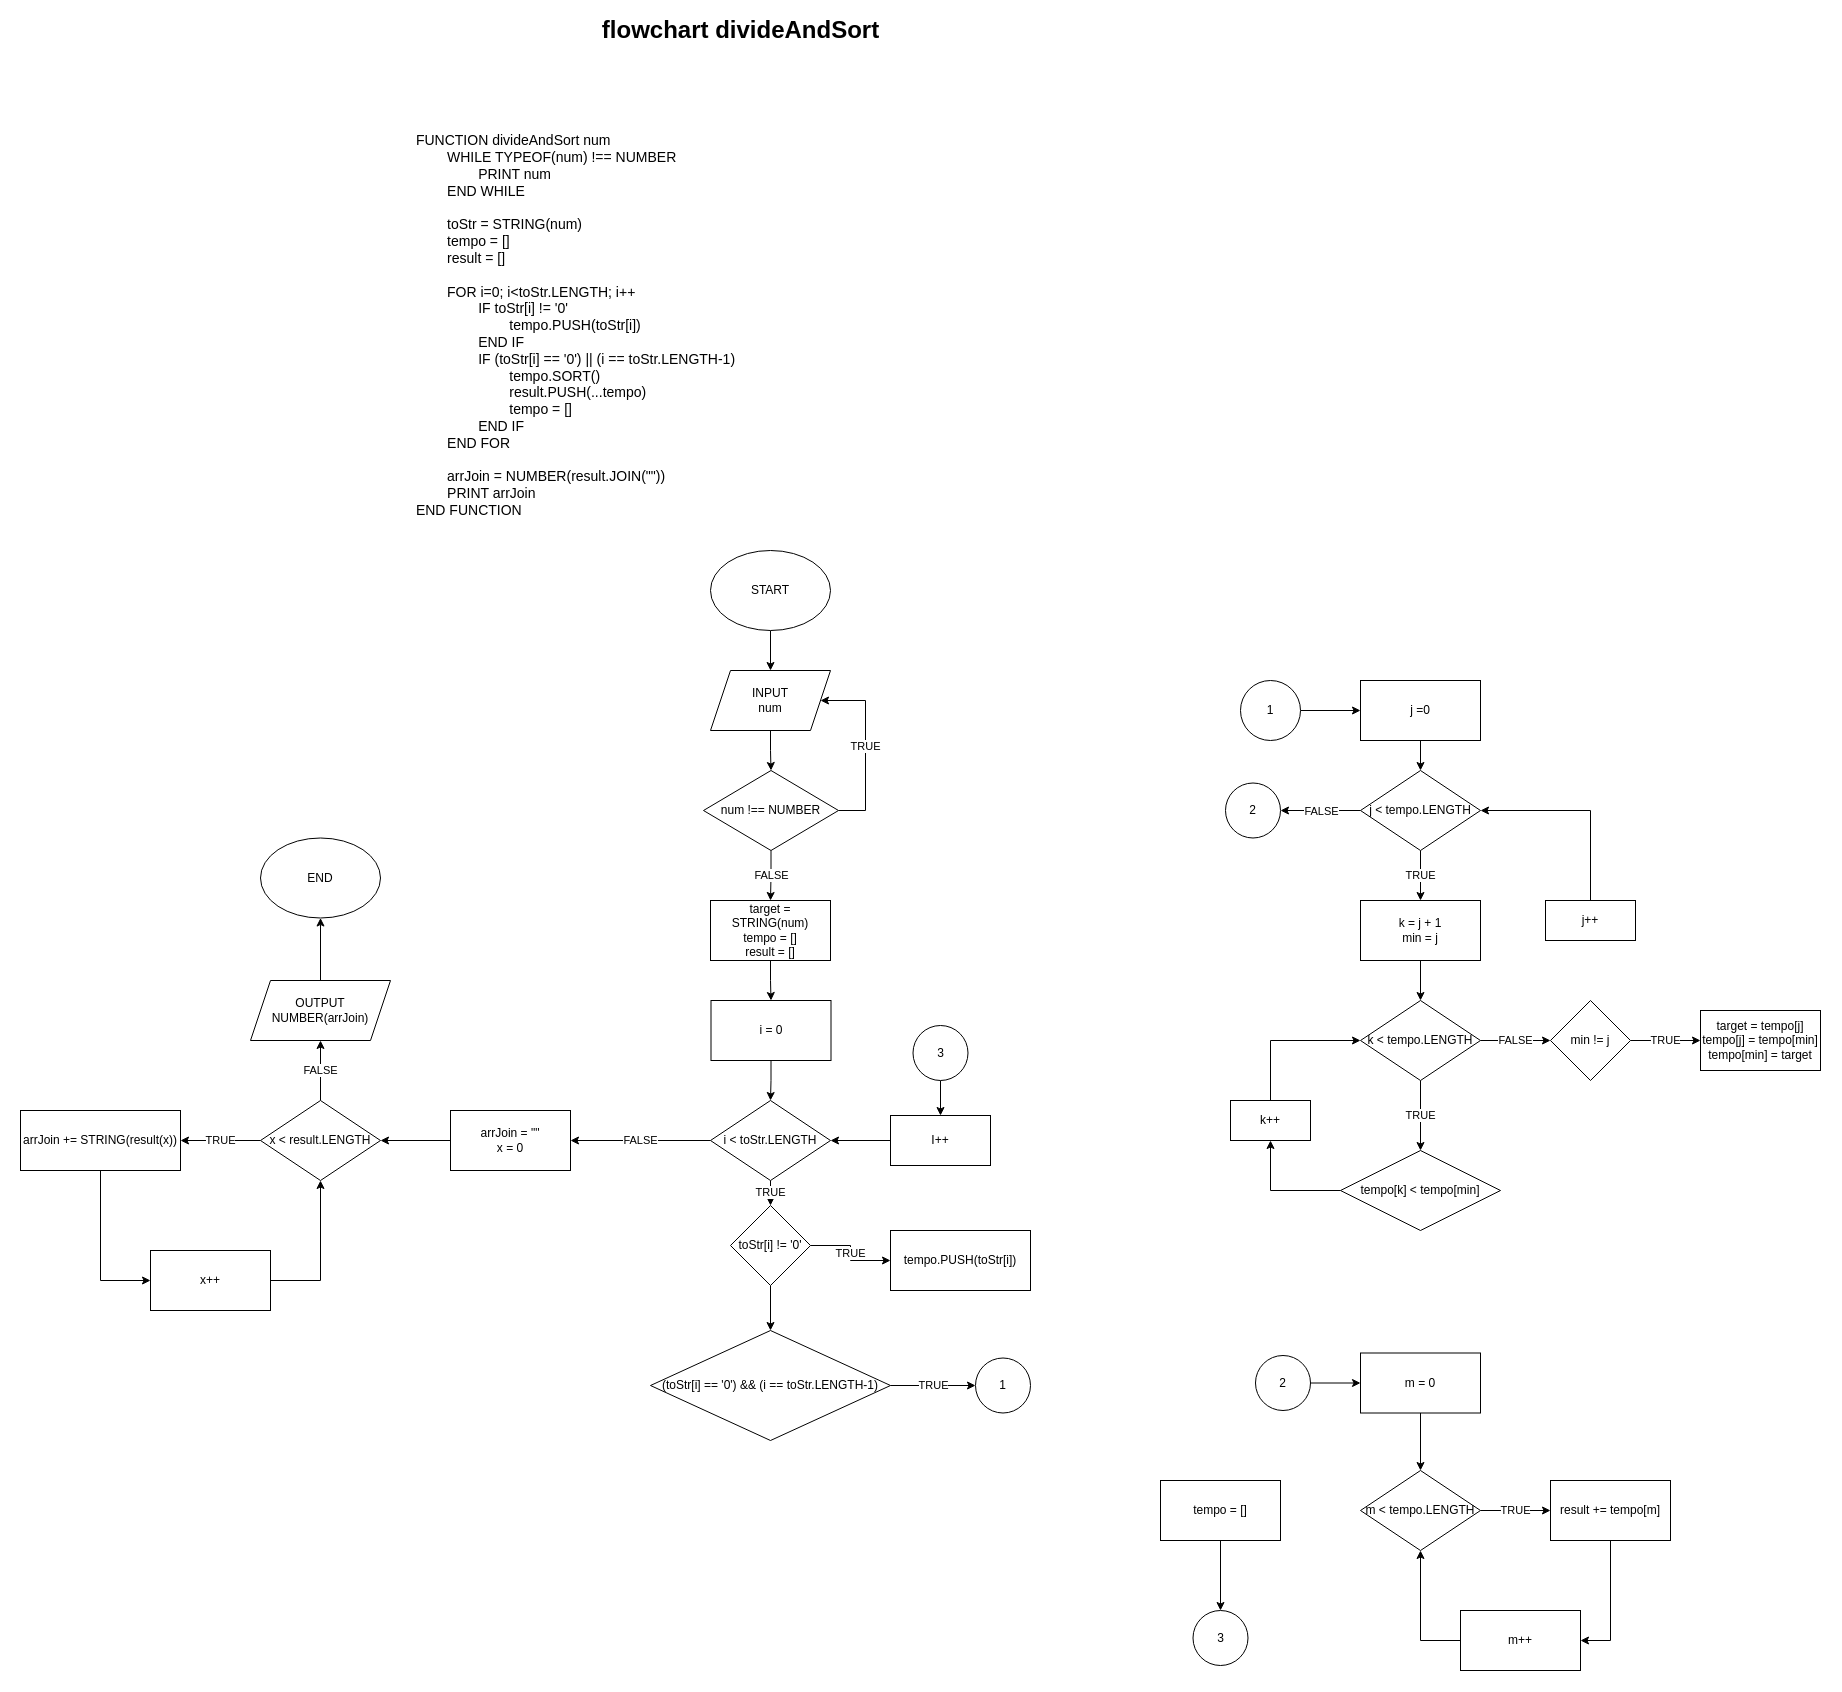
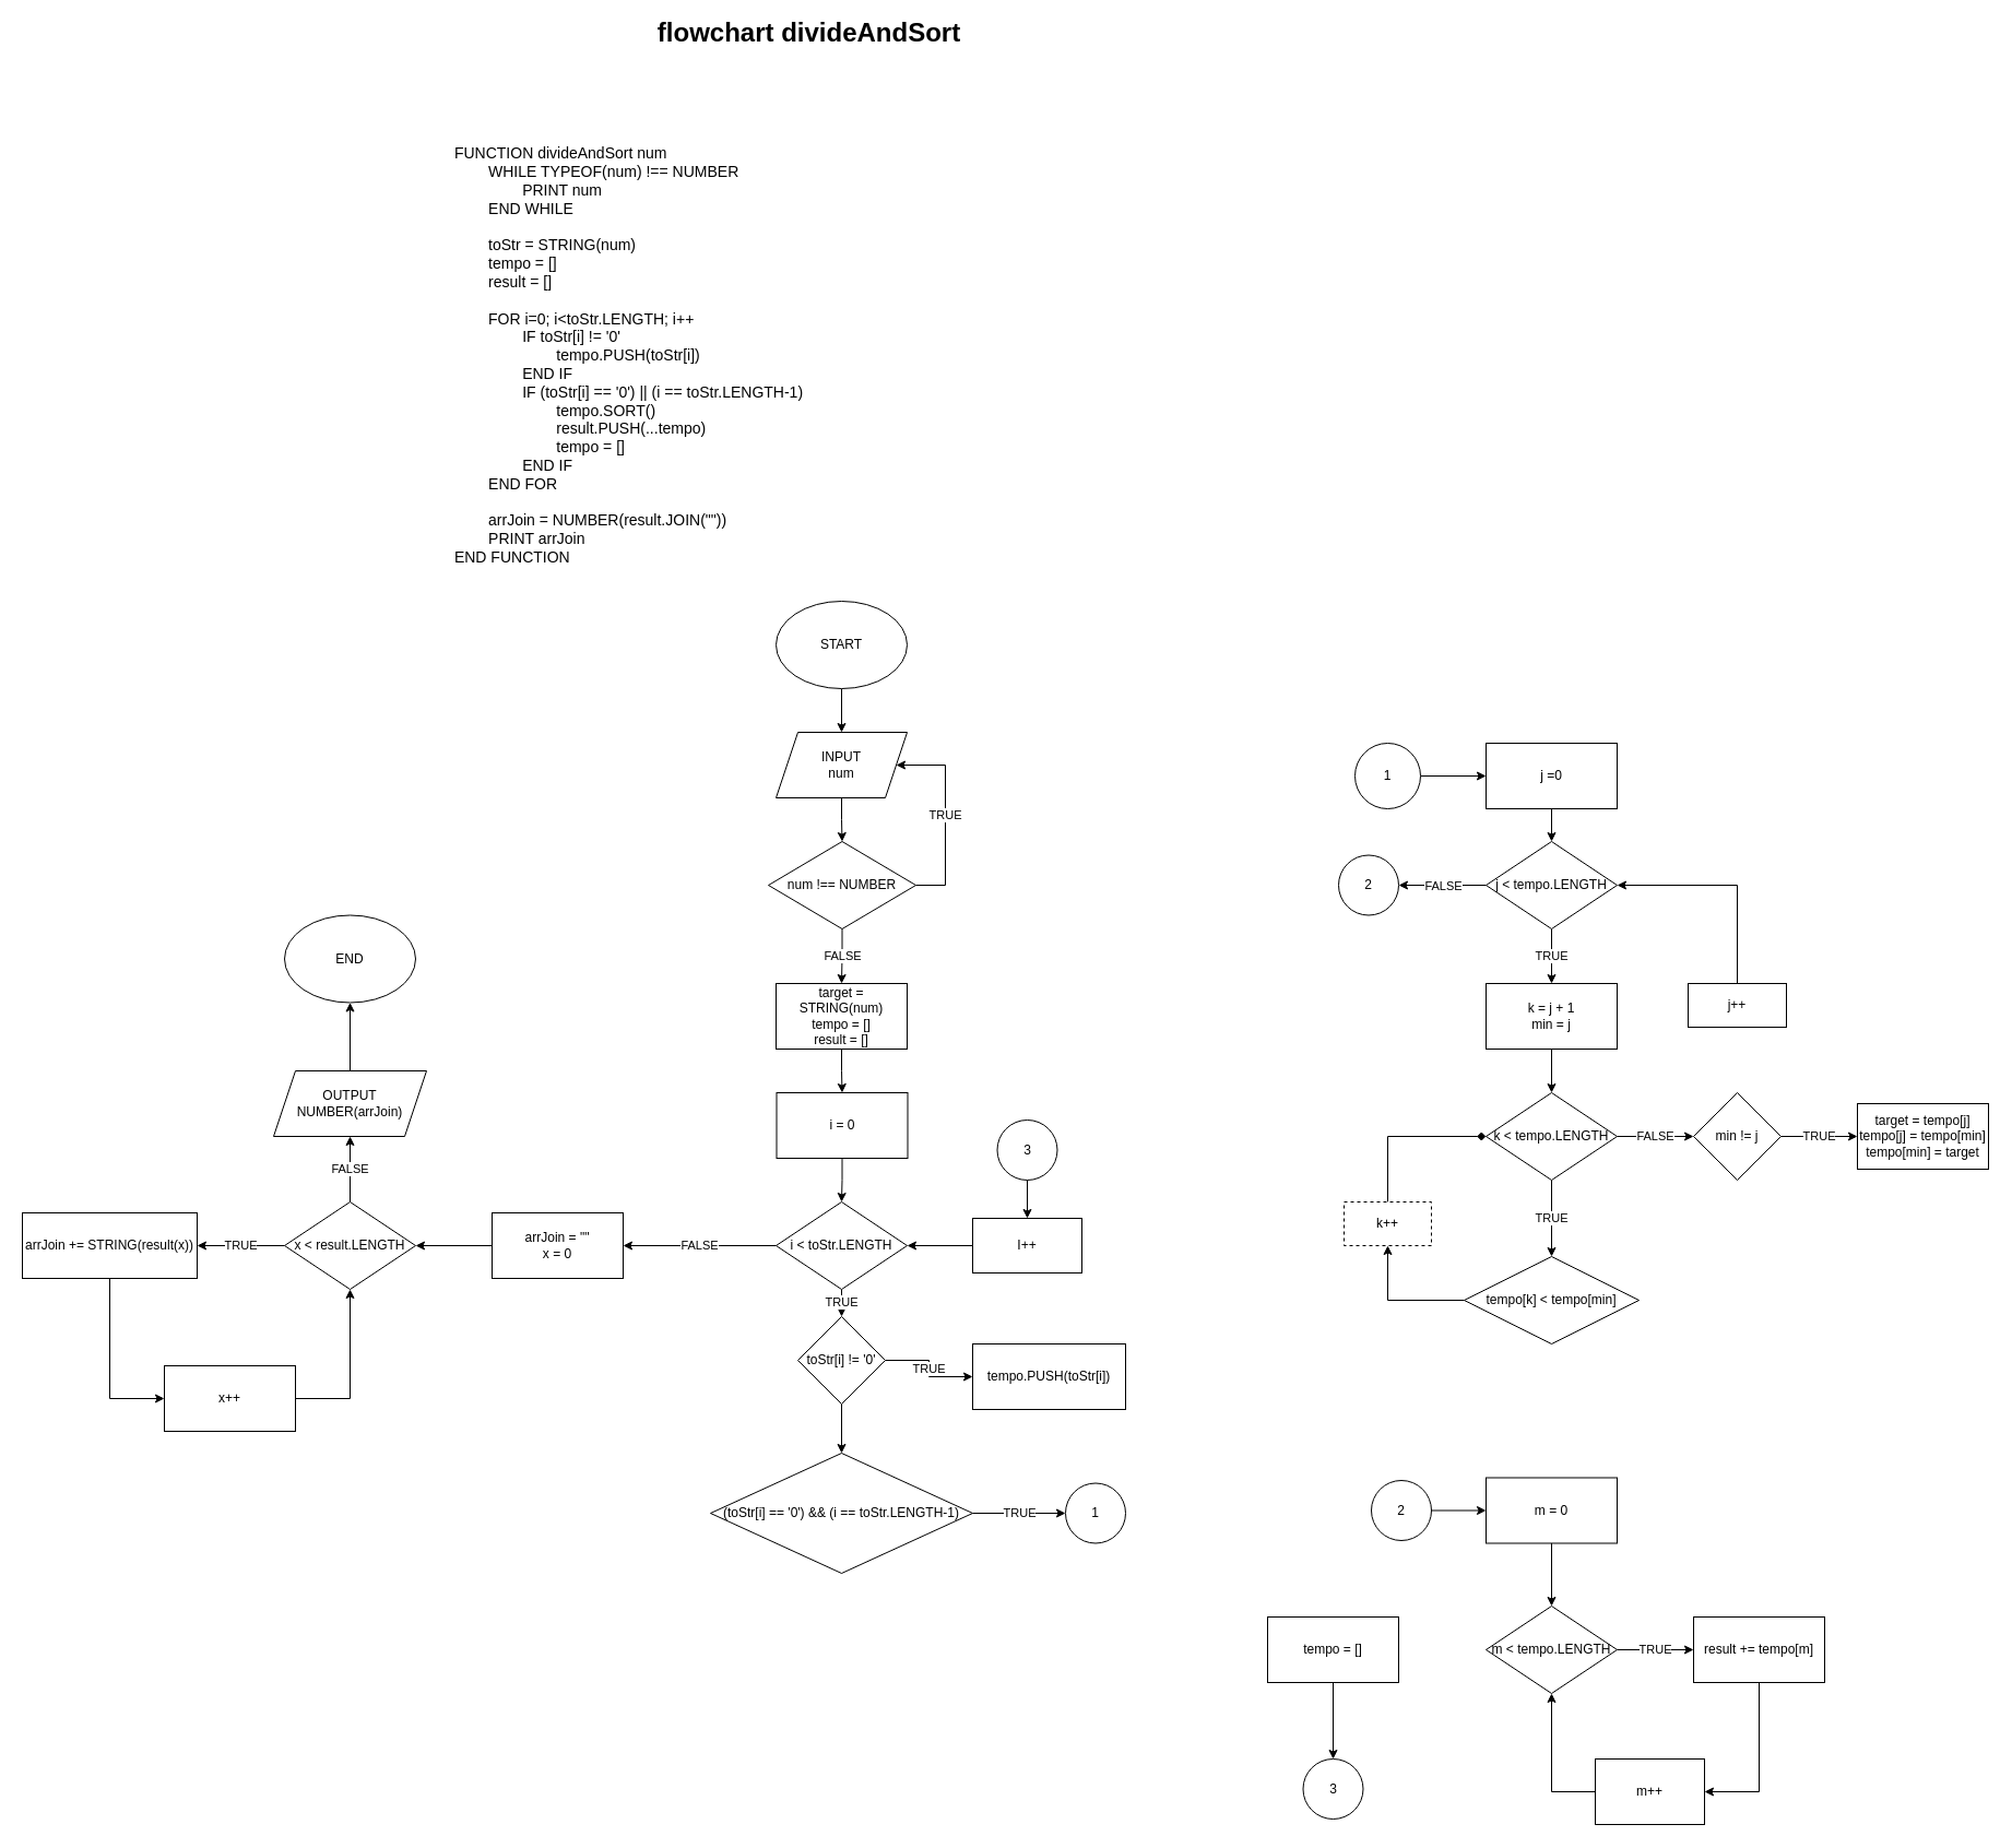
- <mxCell id="37" style="edgeStyle=orthogonalEdgeStyle;rounded=0;orthogonalLoop=1;jettySize=auto;html=1;entryX=0;entryY=0.5;entryDx=0;entryDy=0;exitX=0.5;exitY=0;exitDx=0;exitDy=0;" parent="1" source="38" target="34" edge="1"><mxGeometry relative="1" as="geometry" /></mxCell>
+ <mxCell id="37" style="edgeStyle=orthogonalEdgeStyle;rounded=0;orthogonalLoop=1;jettySize=auto;html=1;entryX=0;entryY=0.5;entryDx=0;entryDy=0;exitX=0.5;exitY=0;exitDx=0;exitDy=0;endArrow=diamond;" parent="1" source="38" target="34" edge="1"><mxGeometry relative="1" as="geometry" /></mxCell>
- <mxCell id="38" value="k++" style="rounded=0;whiteSpace=wrap;html=1;" parent="1" vertex="1"><mxGeometry x="1230" y="1100" width="80" height="40" as="geometry" /></mxCell>
+ <mxCell id="38" value="k++" style="rounded=0;whiteSpace=wrap;html=1;dashed=1;" parent="1" vertex="1"><mxGeometry x="1230" y="1100" width="80" height="40" as="geometry" /></mxCell>
- <mxCell id="61" value="m++" style="rounded=0;whiteSpace=wrap;html=1;" parent="1" vertex="1"><mxGeometry x="1460" y="1610" width="120" height="60" as="geometry" /></mxCell>
+ <mxCell id="61" value="m++" style="rounded=0;whiteSpace=wrap;html=1;" parent="1" vertex="1"><mxGeometry x="1460" y="1610" width="100" height="60" as="geometry" /></mxCell>
